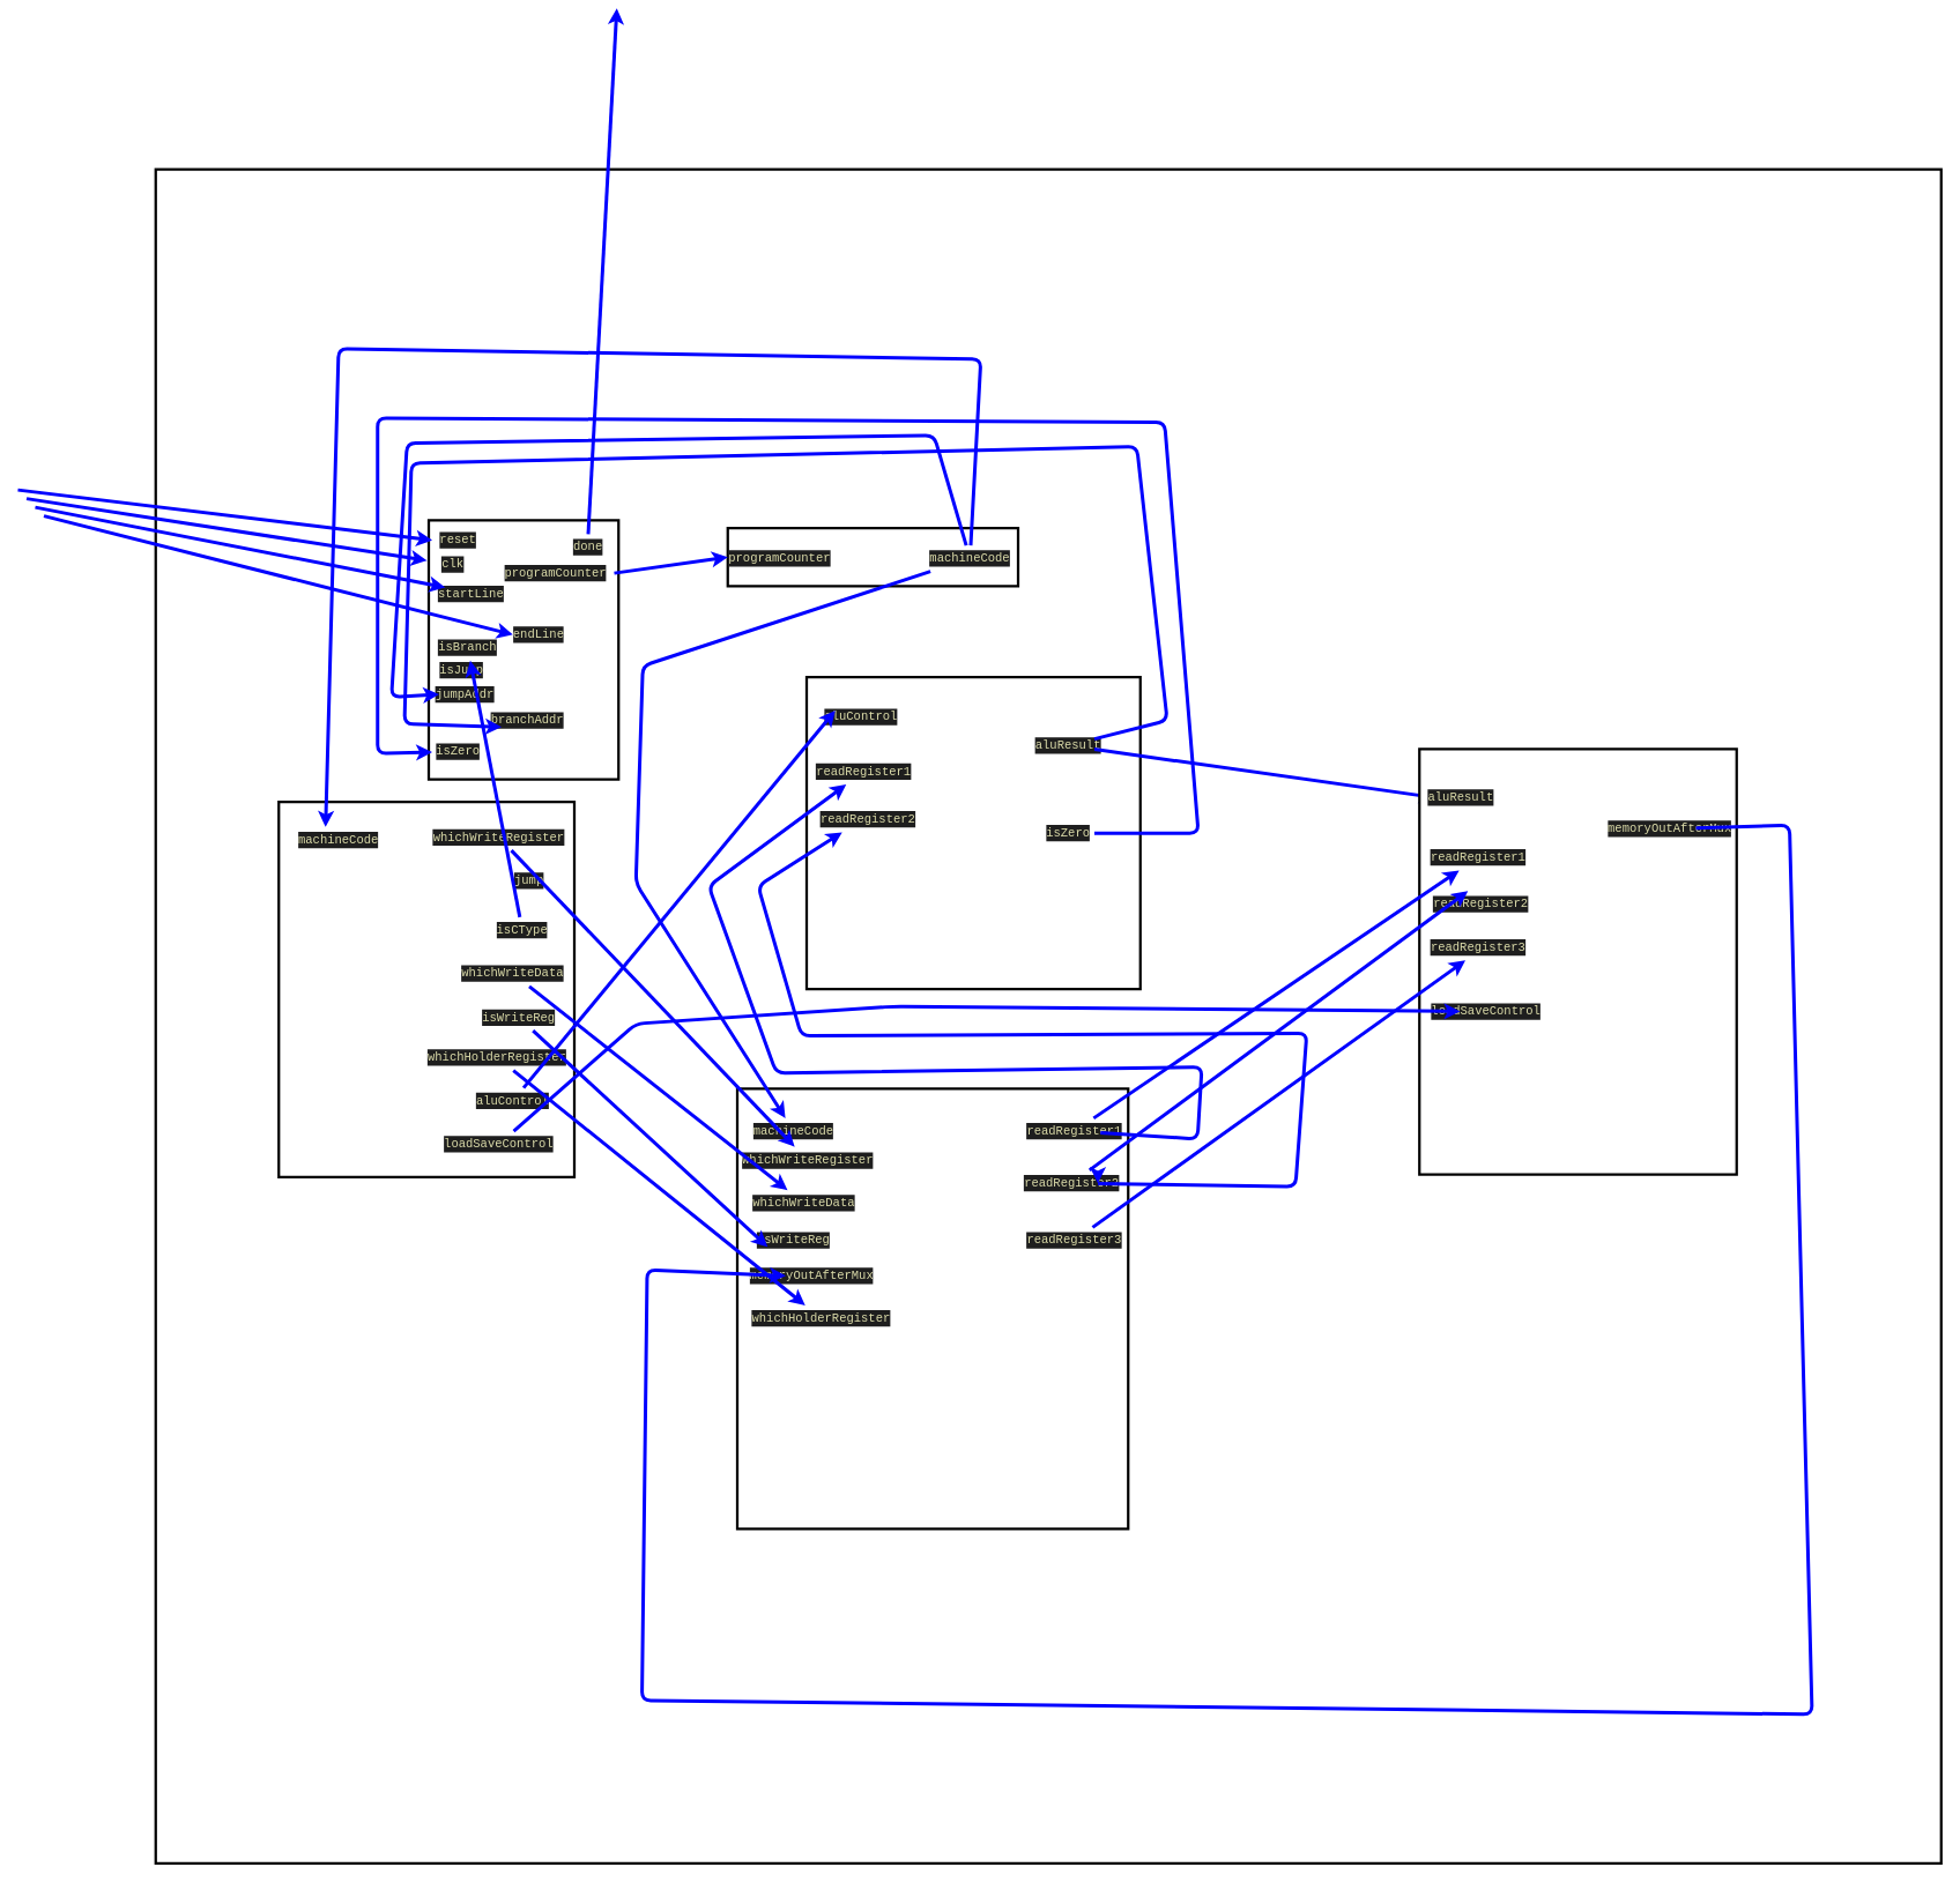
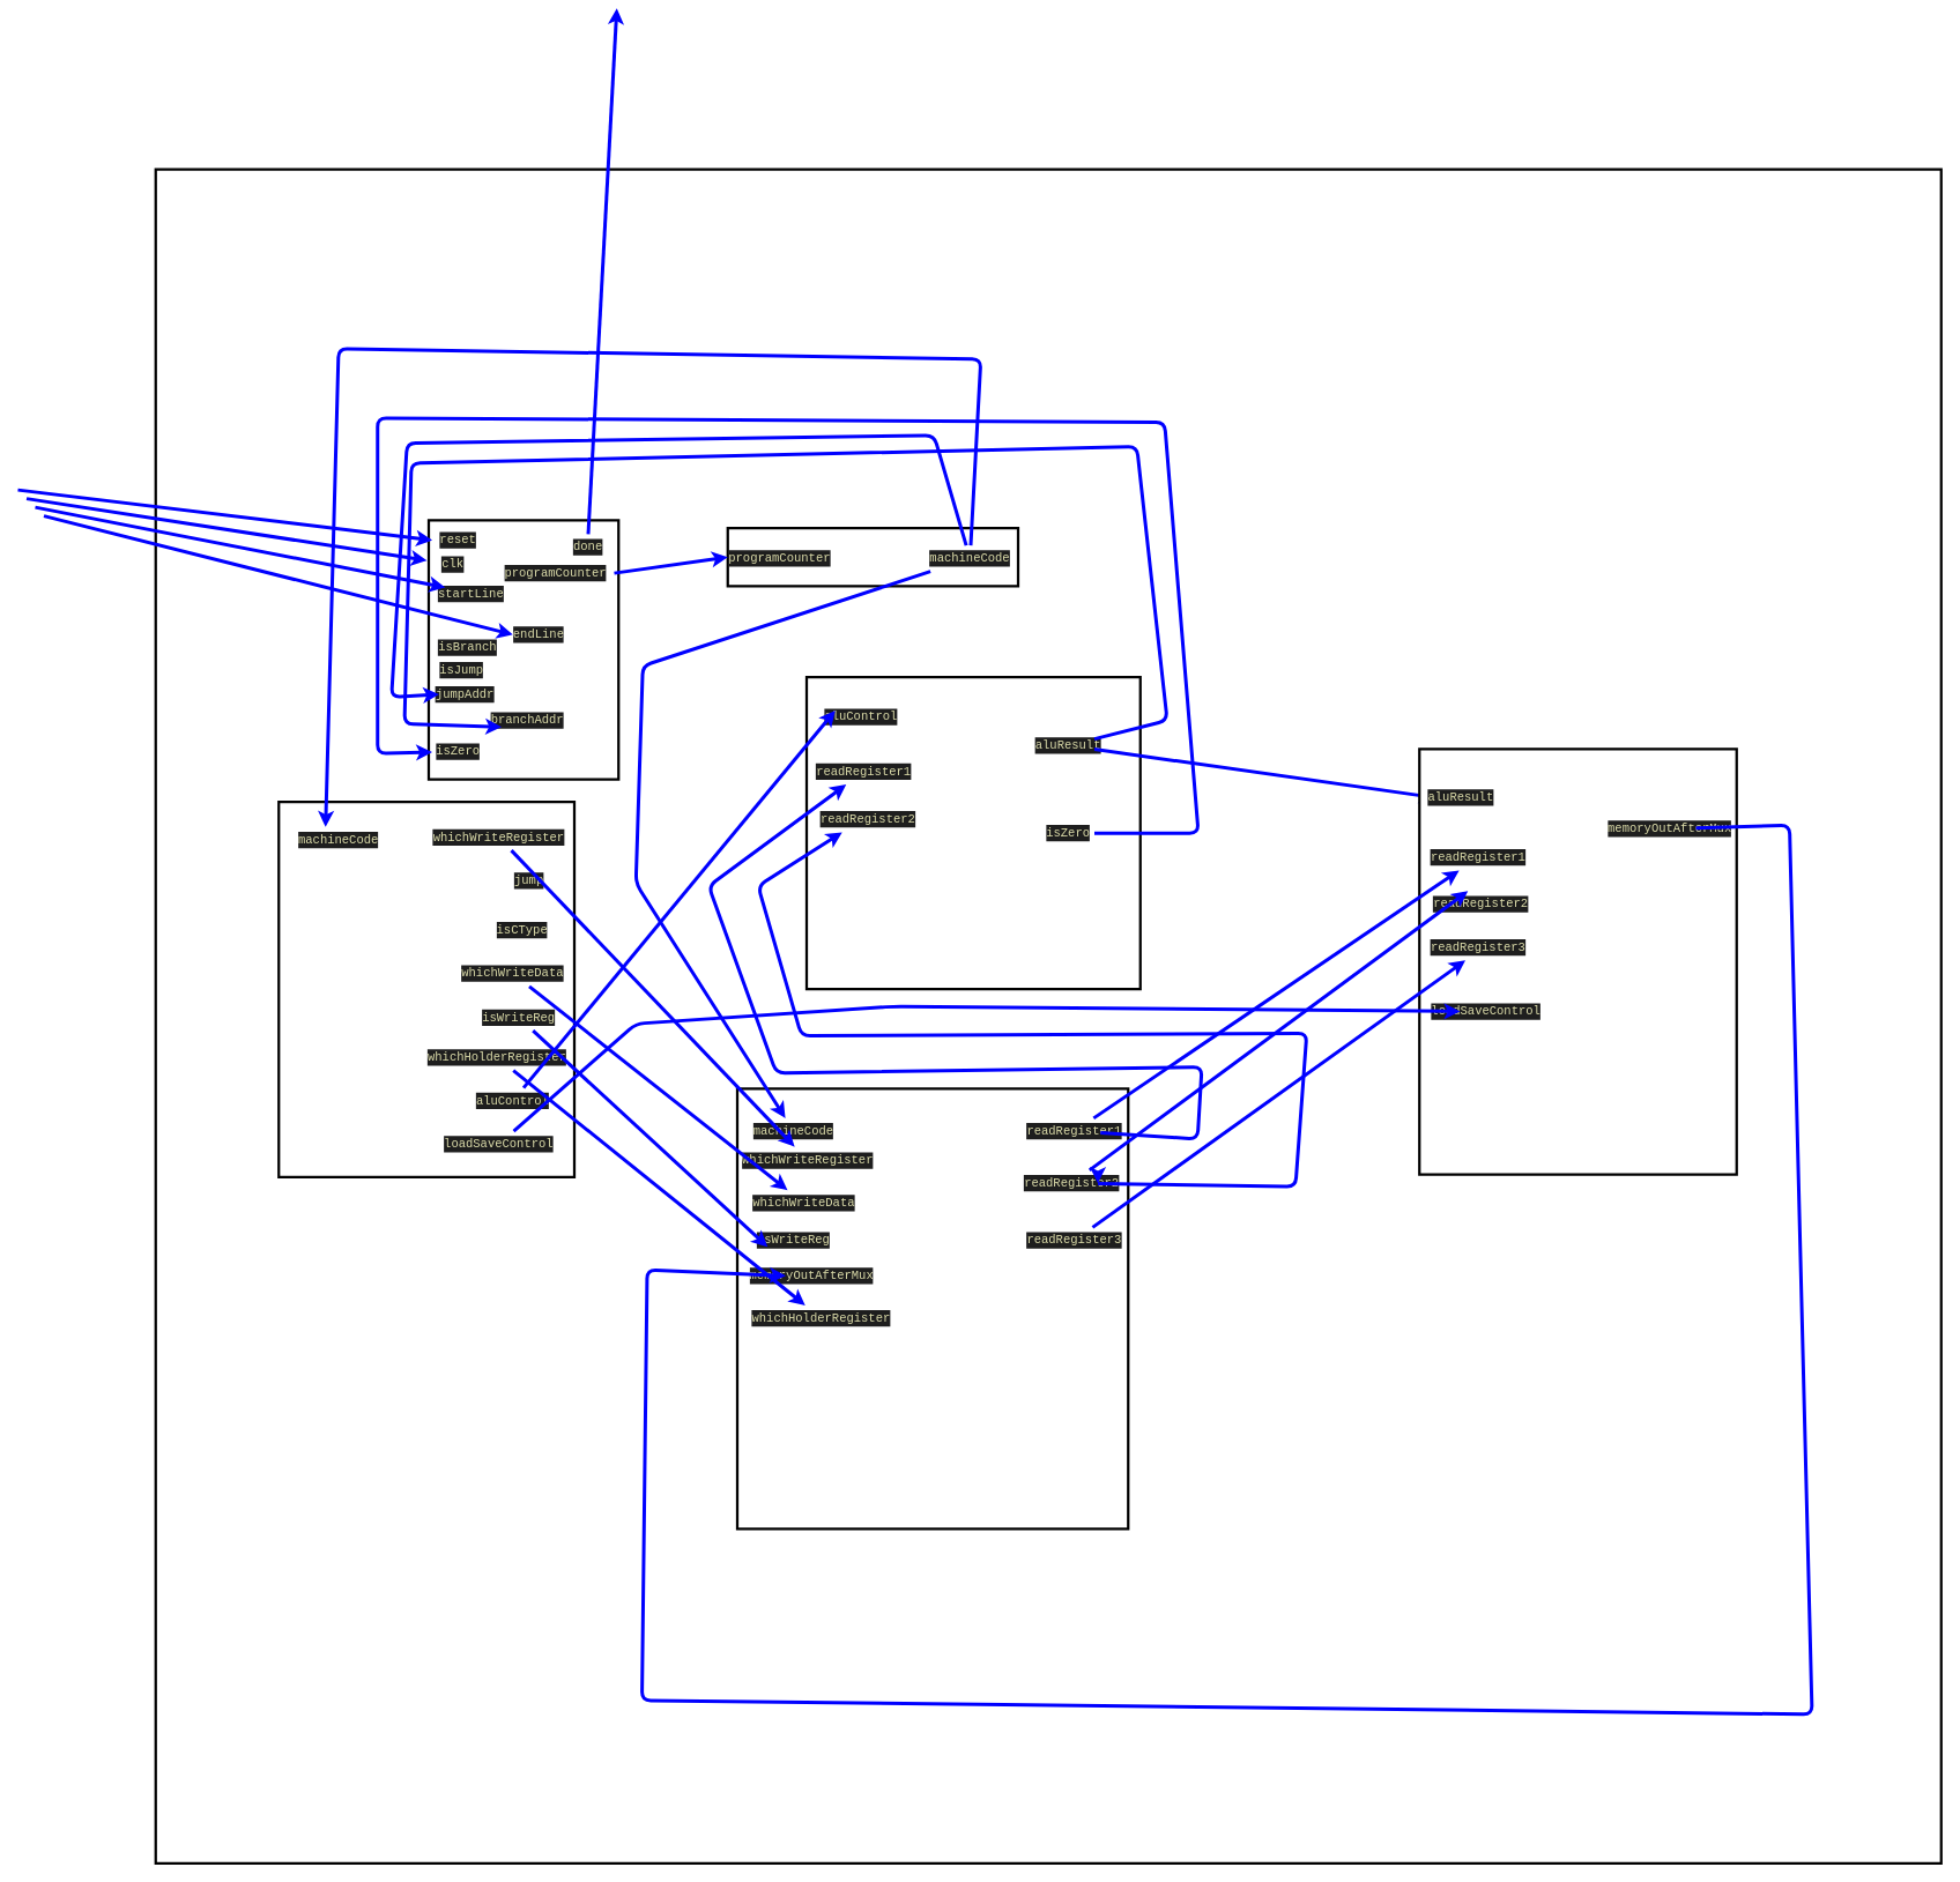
- <mxCell id="81" style="edgeStyle=none;html=1;strokeColor=#0000FF;strokeWidth=4;fontColor=#000000;" edge="1" parent="3" source="29" target="9"><mxGeometry relative="1" as="geometry" /></mxCell>
